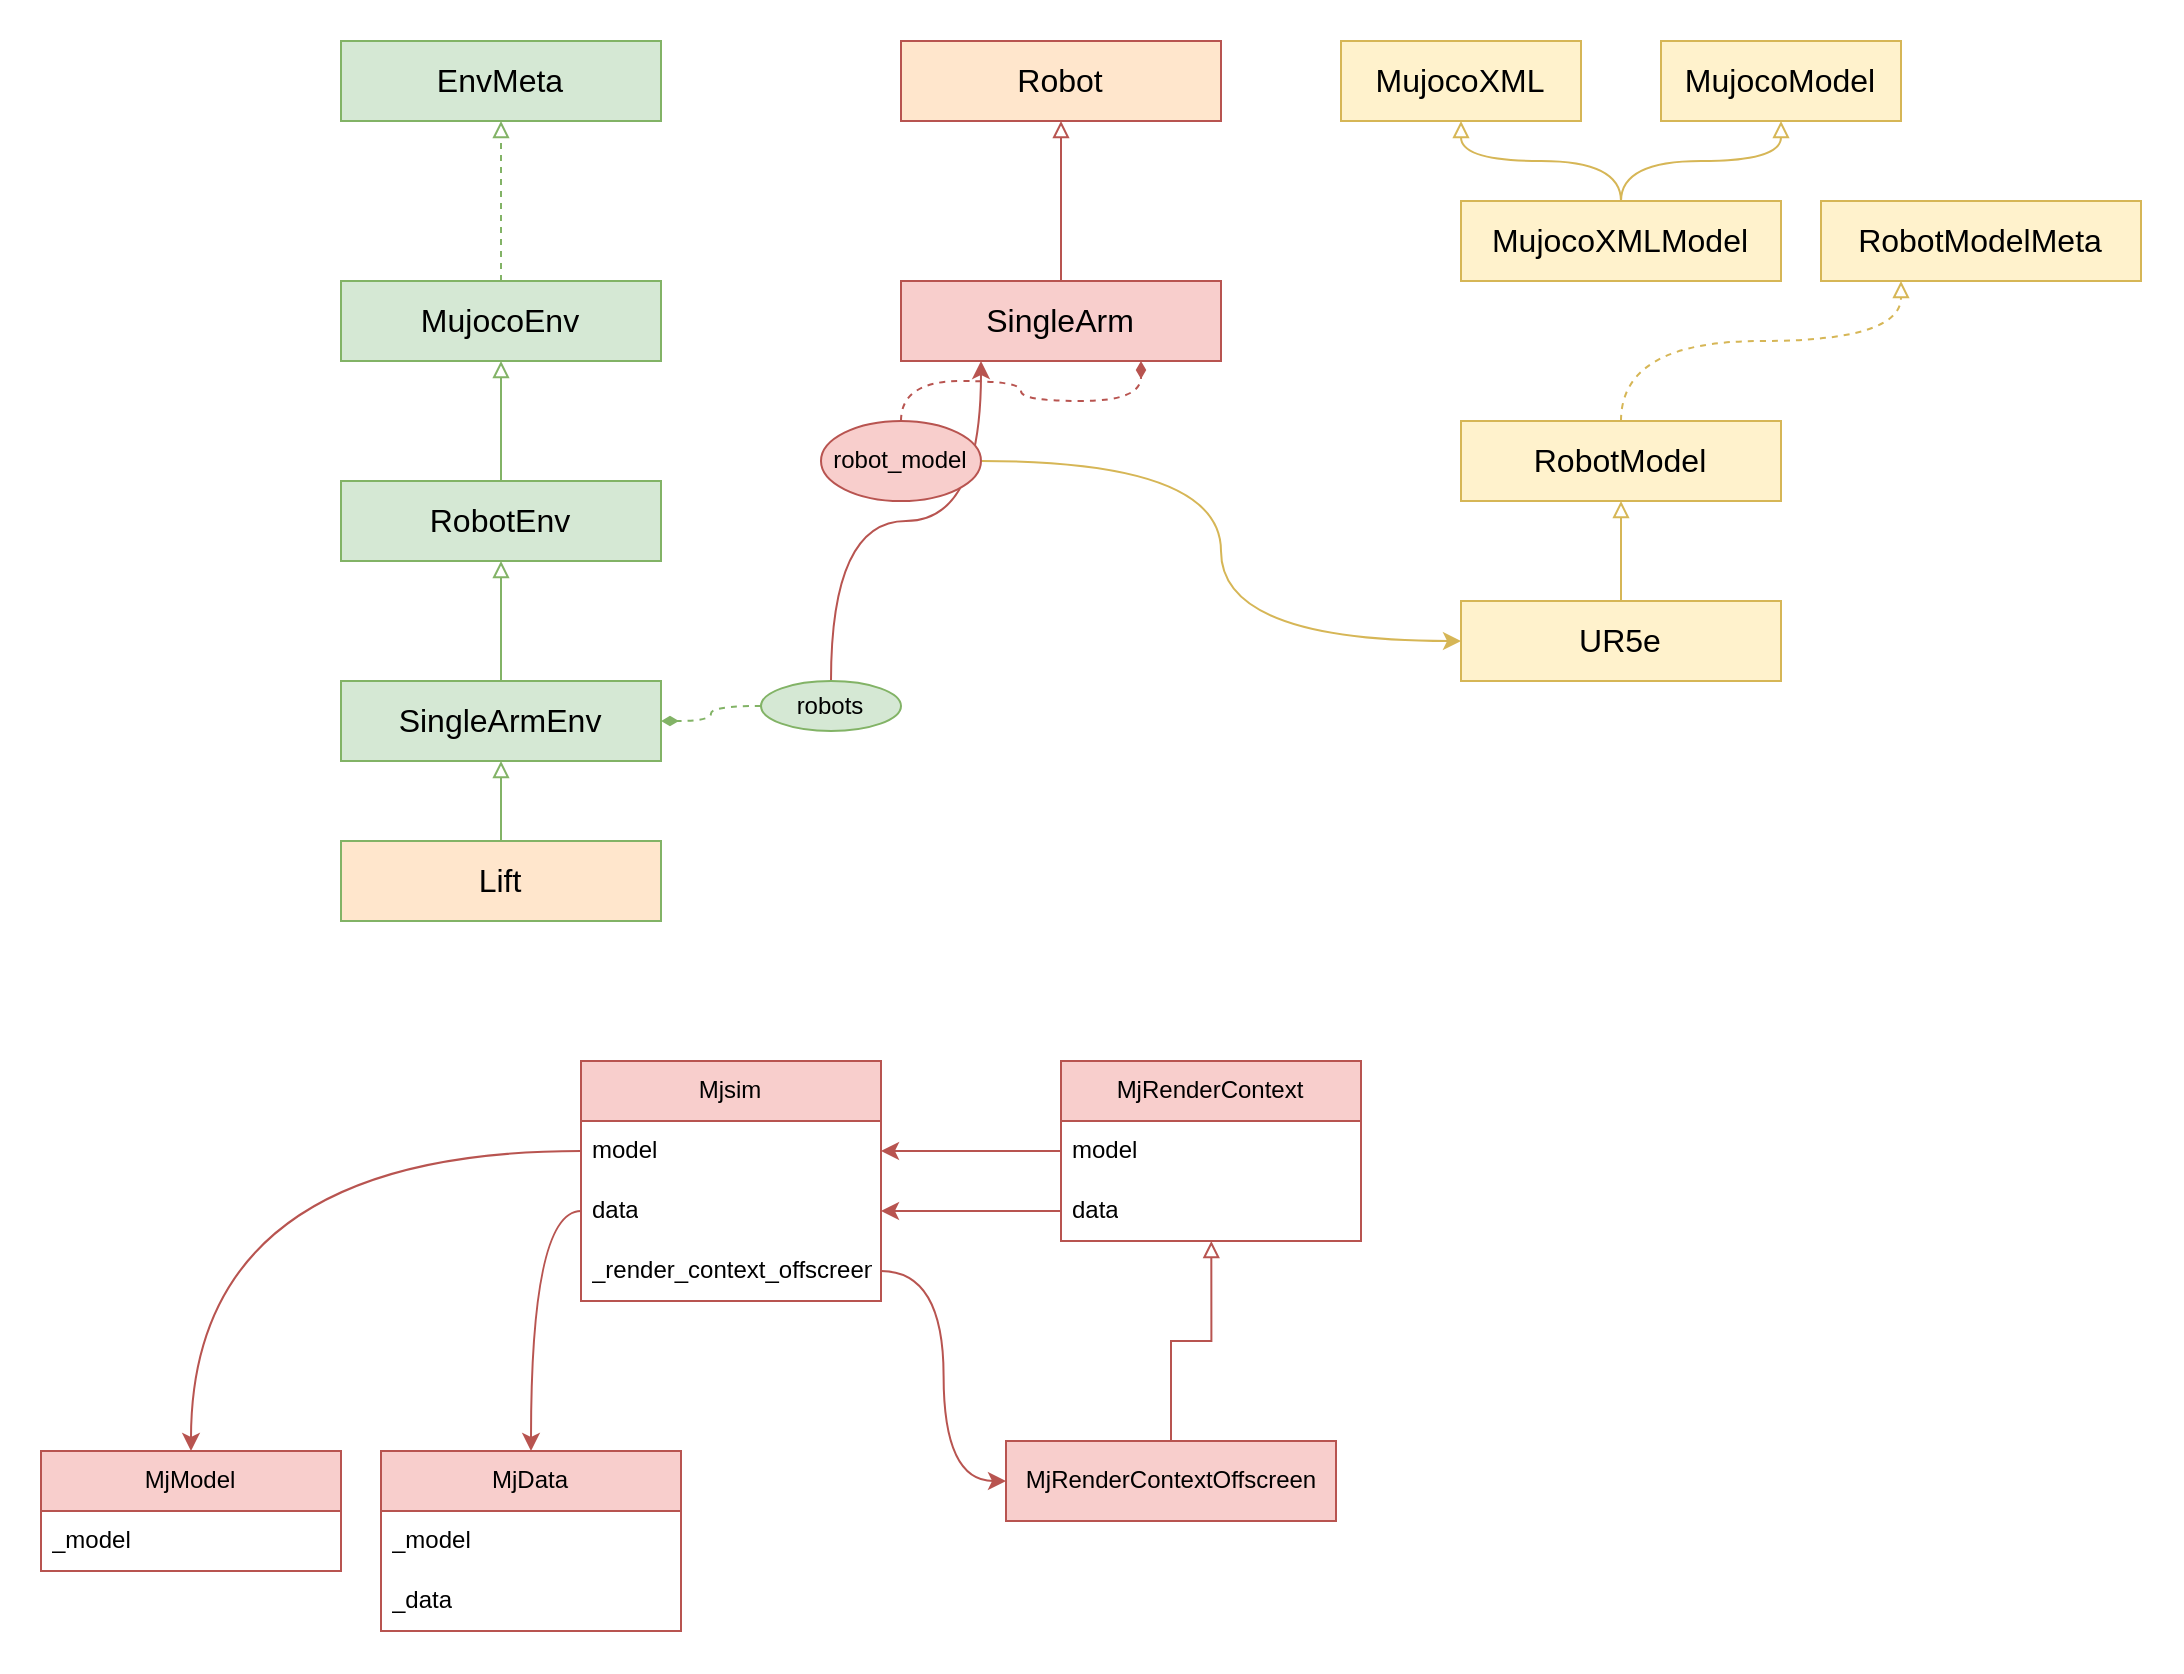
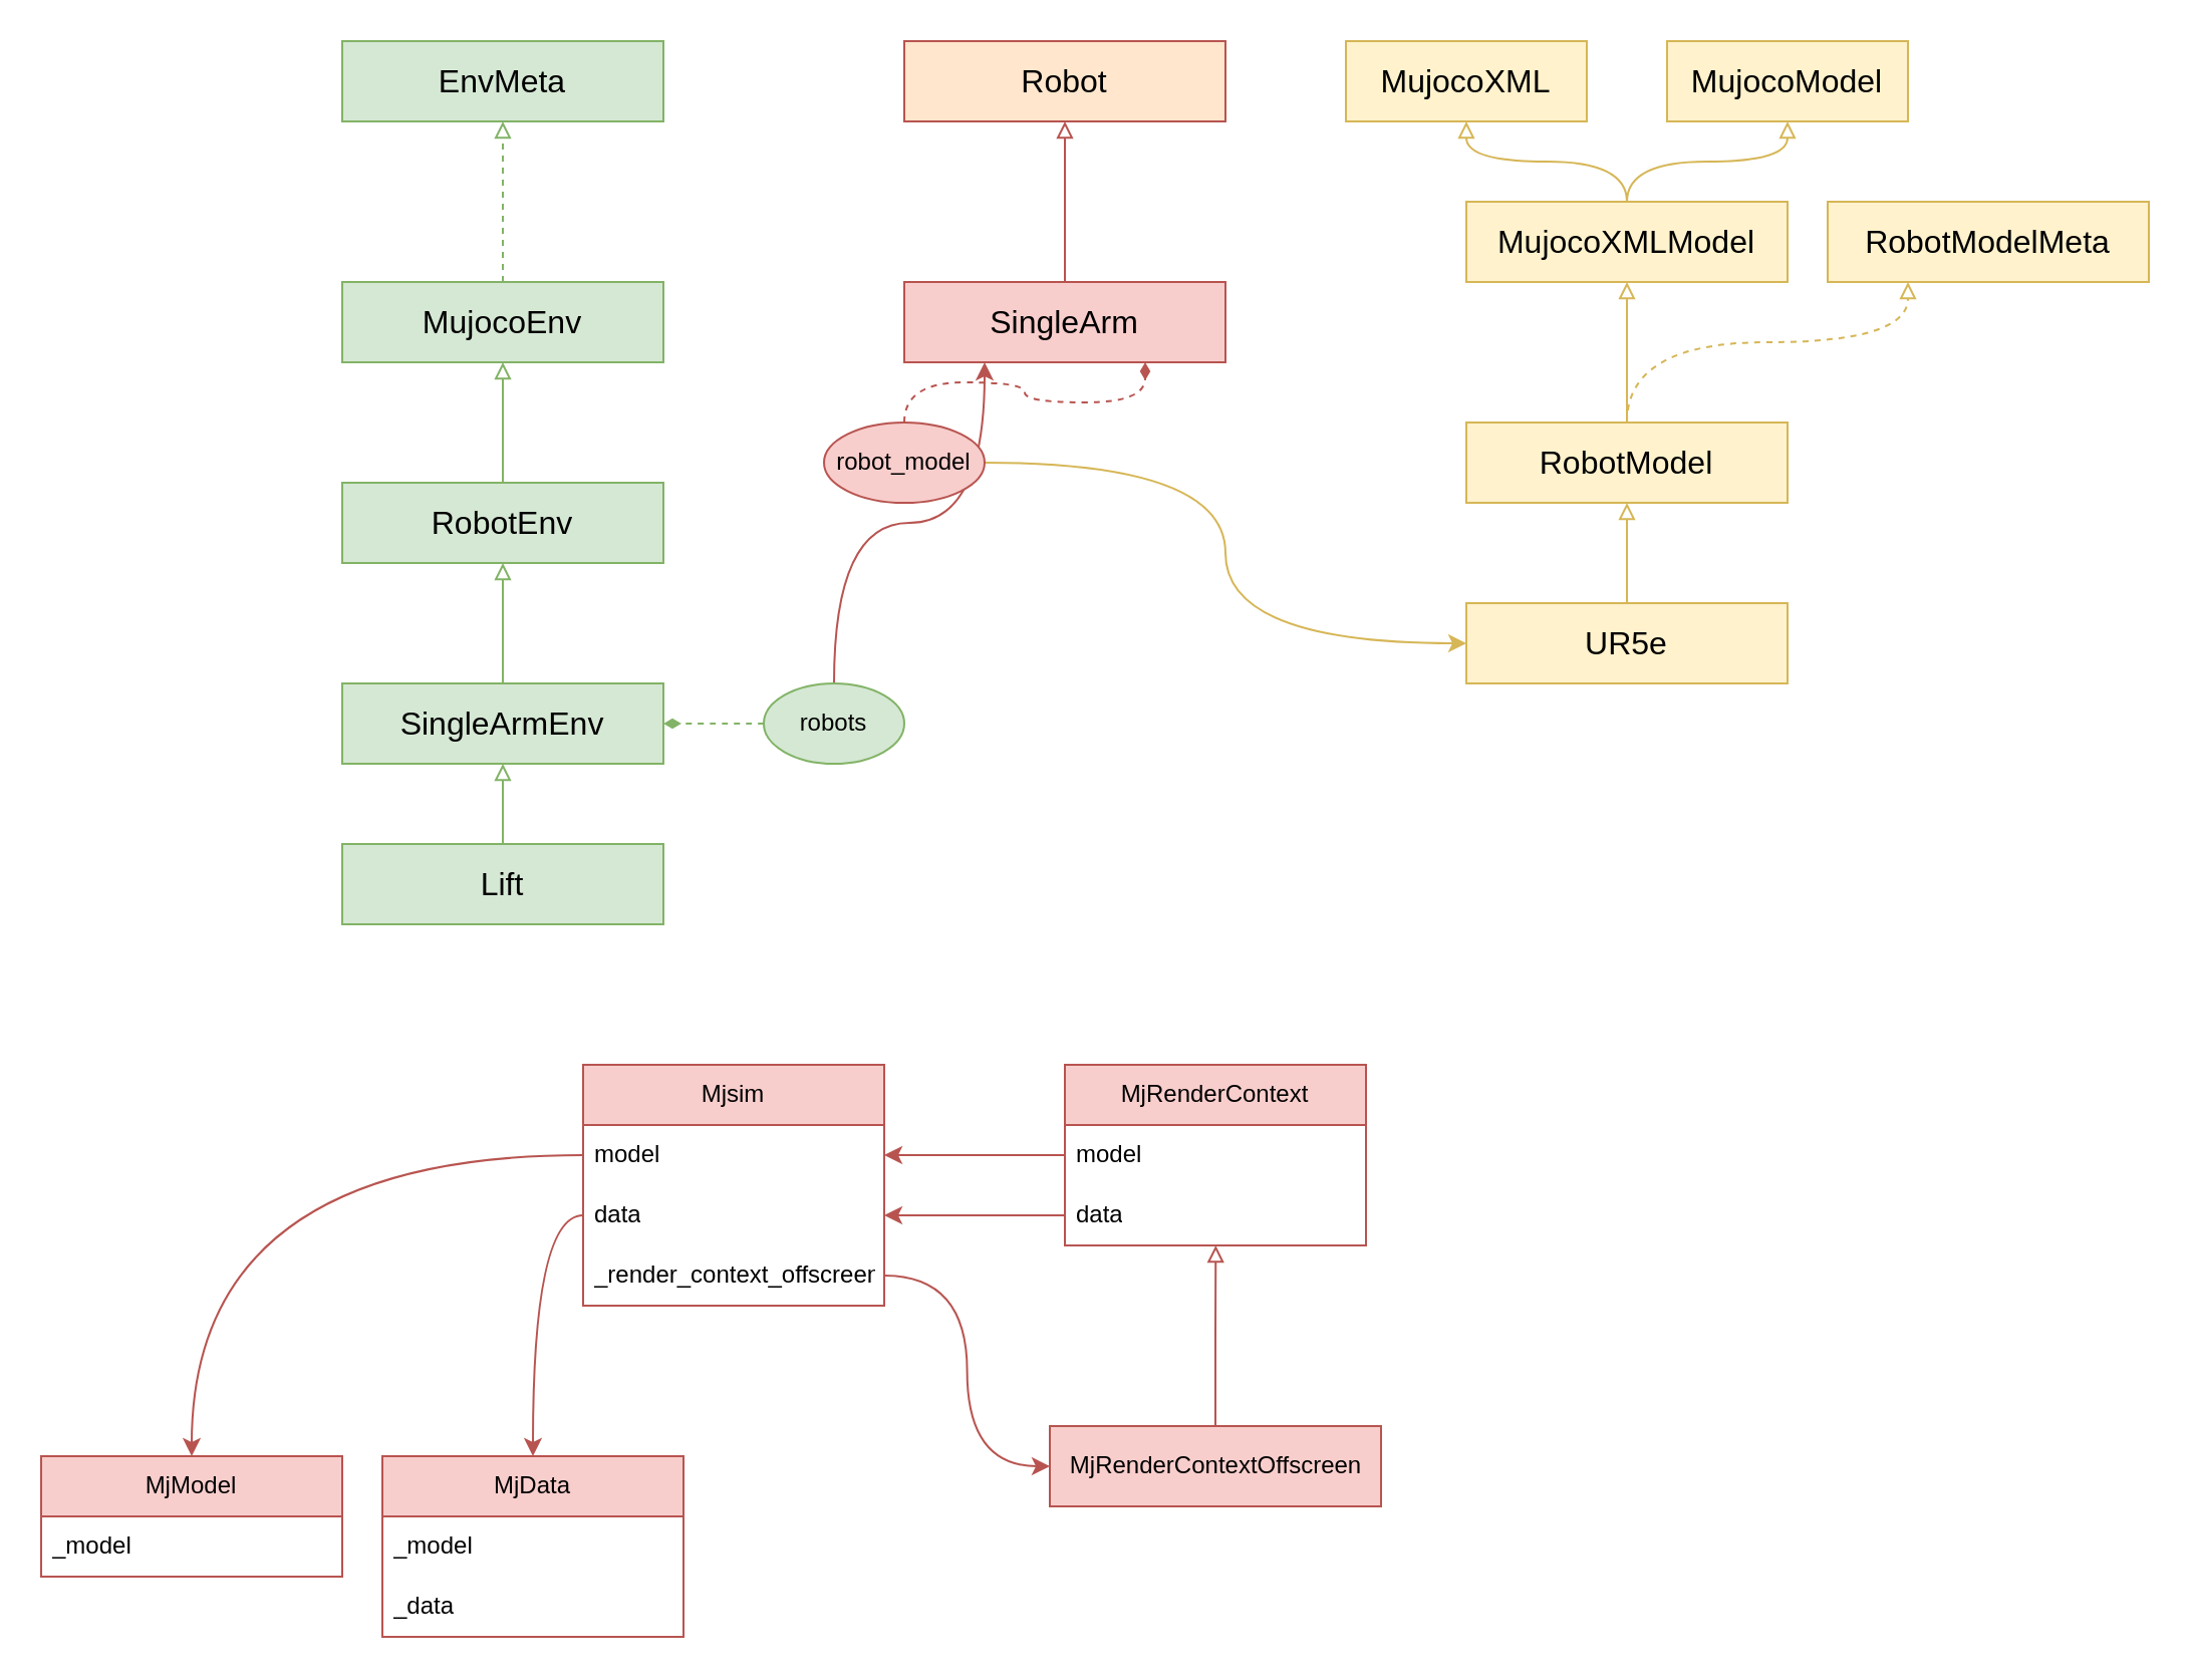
+ <mxCell id="7" style="edgeStyle=orthogonalEdgeStyle;rounded=0;orthogonalLoop=1;jettySize=auto;html=1;entryX=0.5;entryY=1;entryDx=0;entryDy=0;endArrow=block;endFill=0;fillColor=#fff2cc;strokeColor=#d6b656;" parent="1" source="9" target="6" edge="1"><mxGeometry relative="1" as="geometry" /></mxCell>
- <mxCell id="27" value="robots" style="ellipse;whiteSpace=wrap;html=1;fillColor=#d5e8d4;strokeColor=#82b366;" parent="1" vertex="1"><mxGeometry x="380" y="340" width="70" height="25" as="geometry" /></mxCell>
+ <mxCell id="27" value="robots" style="ellipse;whiteSpace=wrap;html=1;fillColor=#d5e8d4;strokeColor=#82b366;" parent="1" vertex="1"><mxGeometry x="380" y="340" width="70" height="40" as="geometry" /></mxCell>
- <mxCell id="24" value="&lt;span style=&quot;font-size: 16px;&quot;&gt;Lift&lt;/span&gt;" style="rounded=0;whiteSpace=wrap;html=1;fillColor=#ffe6cc;strokeColor=#82b366;" parent="1" vertex="1"><mxGeometry x="170" y="420" width="160" height="40" as="geometry" /></mxCell>
+ <mxCell id="24" value="&lt;span style=&quot;font-size: 16px;&quot;&gt;Lift&lt;/span&gt;" style="rounded=0;whiteSpace=wrap;html=1;fillColor=#d5e8d4;strokeColor=#82b366;" parent="1" vertex="1"><mxGeometry x="170" y="420" width="160" height="40" as="geometry" /></mxCell>
- <mxCell id="43" value="MjRenderContextOffscreen" style="rounded=0;whiteSpace=wrap;html=1;fillColor=#f8cecc;strokeColor=#b85450;" vertex="1" parent="1"><mxGeometry x="502.5" y="720" width="165" height="40" as="geometry" /></mxCell>
+ <mxCell id="43" value="MjRenderContextOffscreen" style="rounded=0;whiteSpace=wrap;html=1;fillColor=#f8cecc;strokeColor=#b85450;" vertex="1" parent="1"><mxGeometry x="522.5" y="710" width="165" height="40" as="geometry" /></mxCell>
